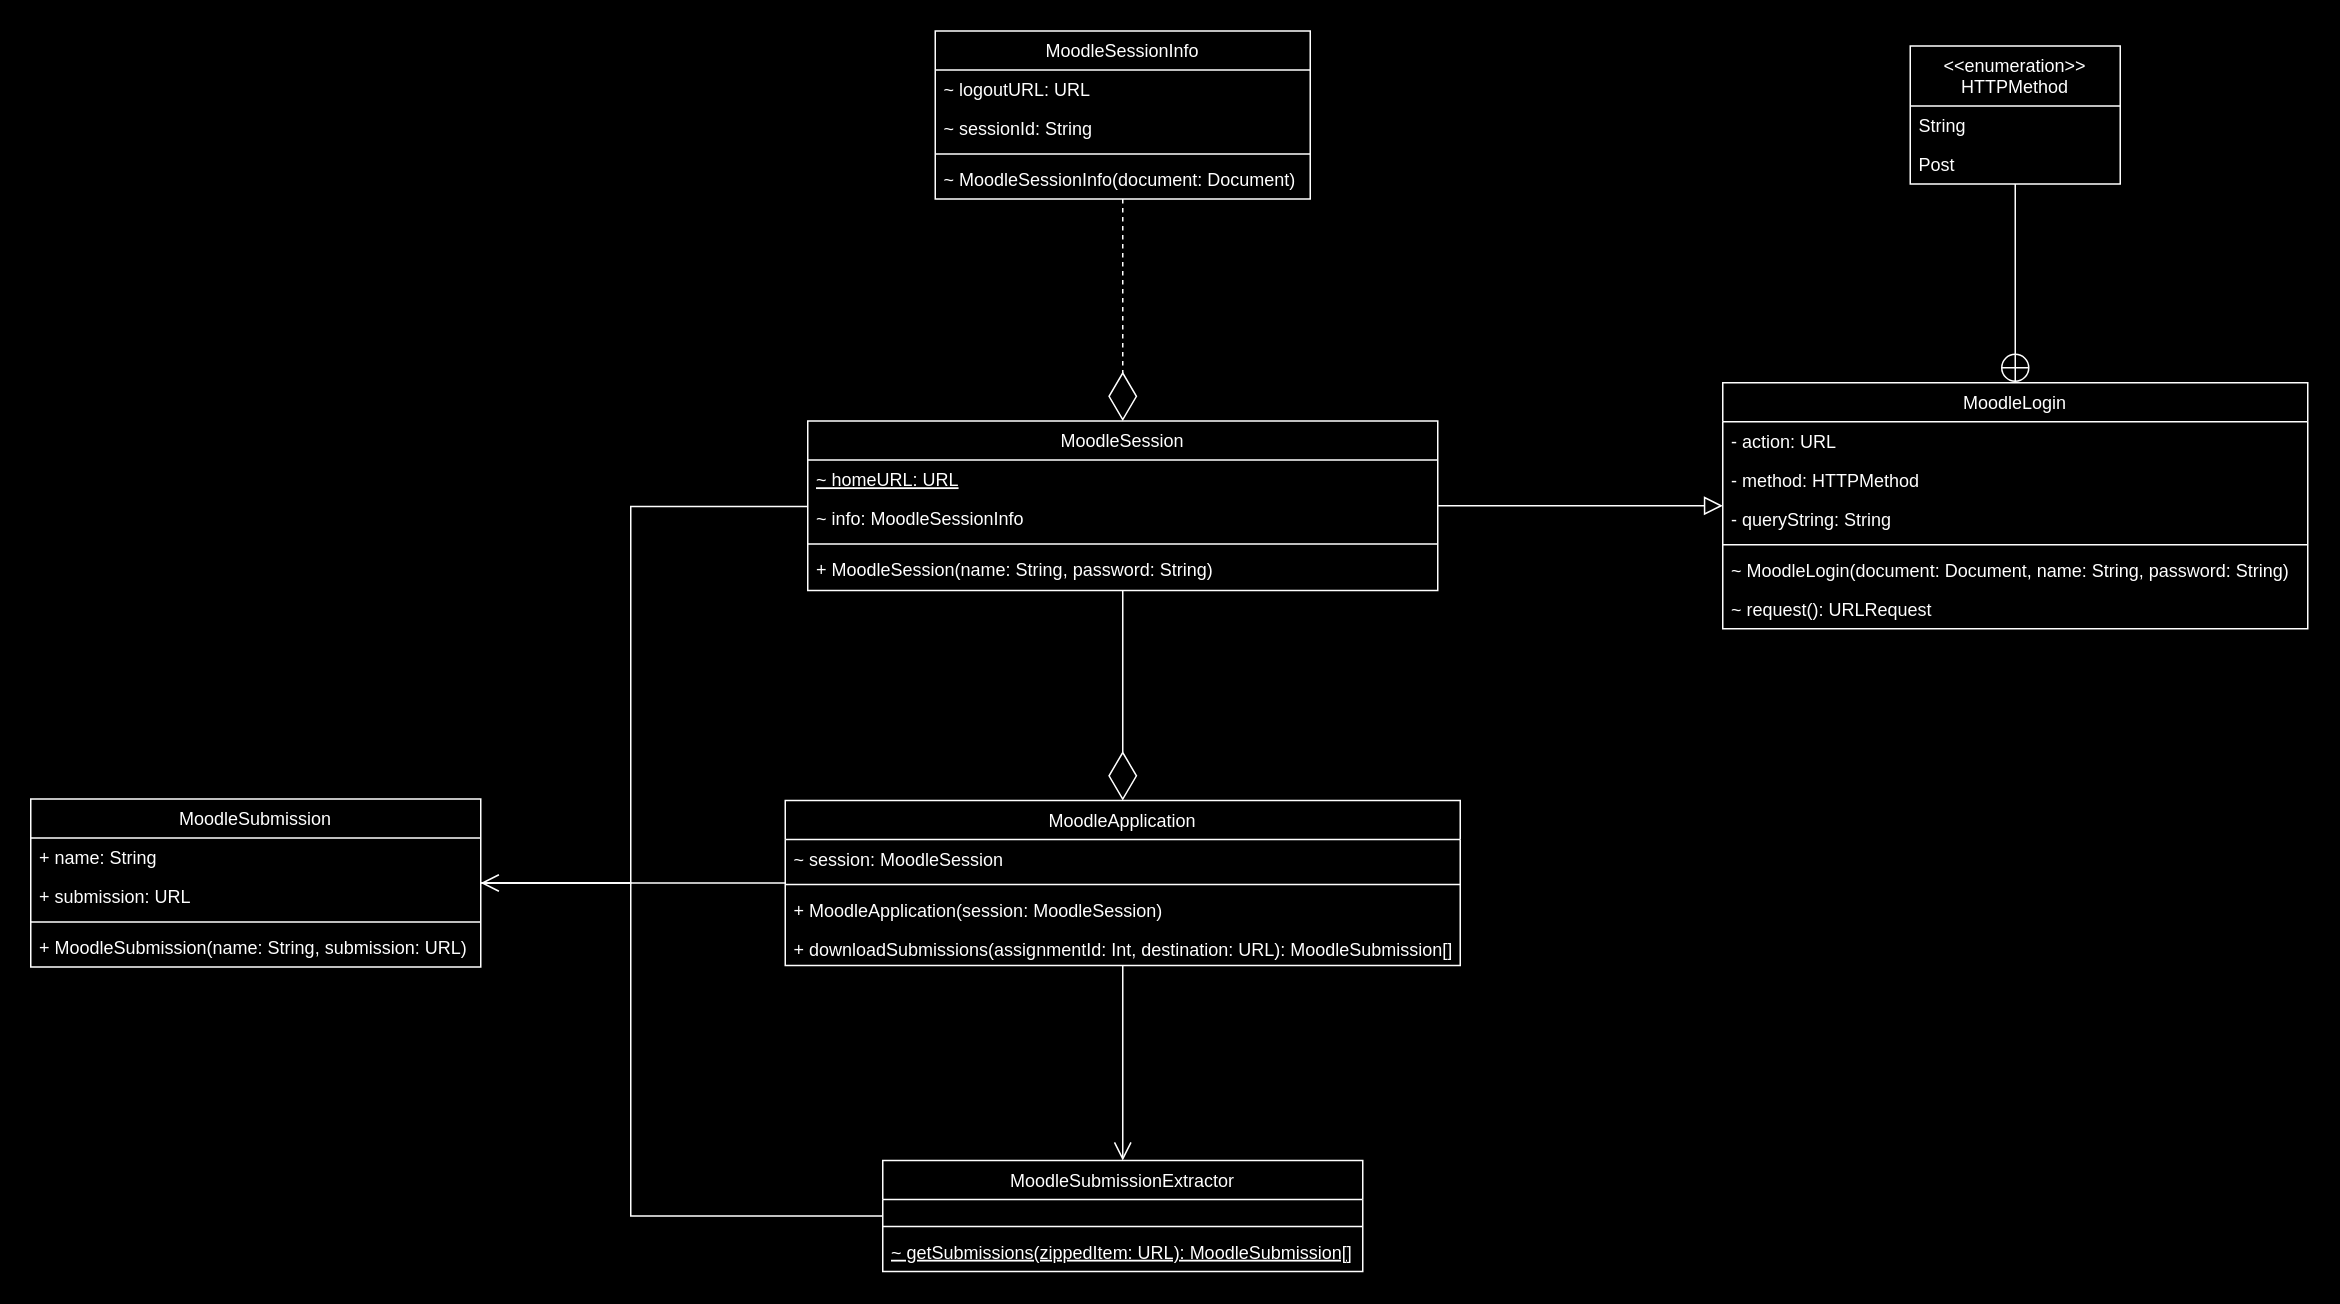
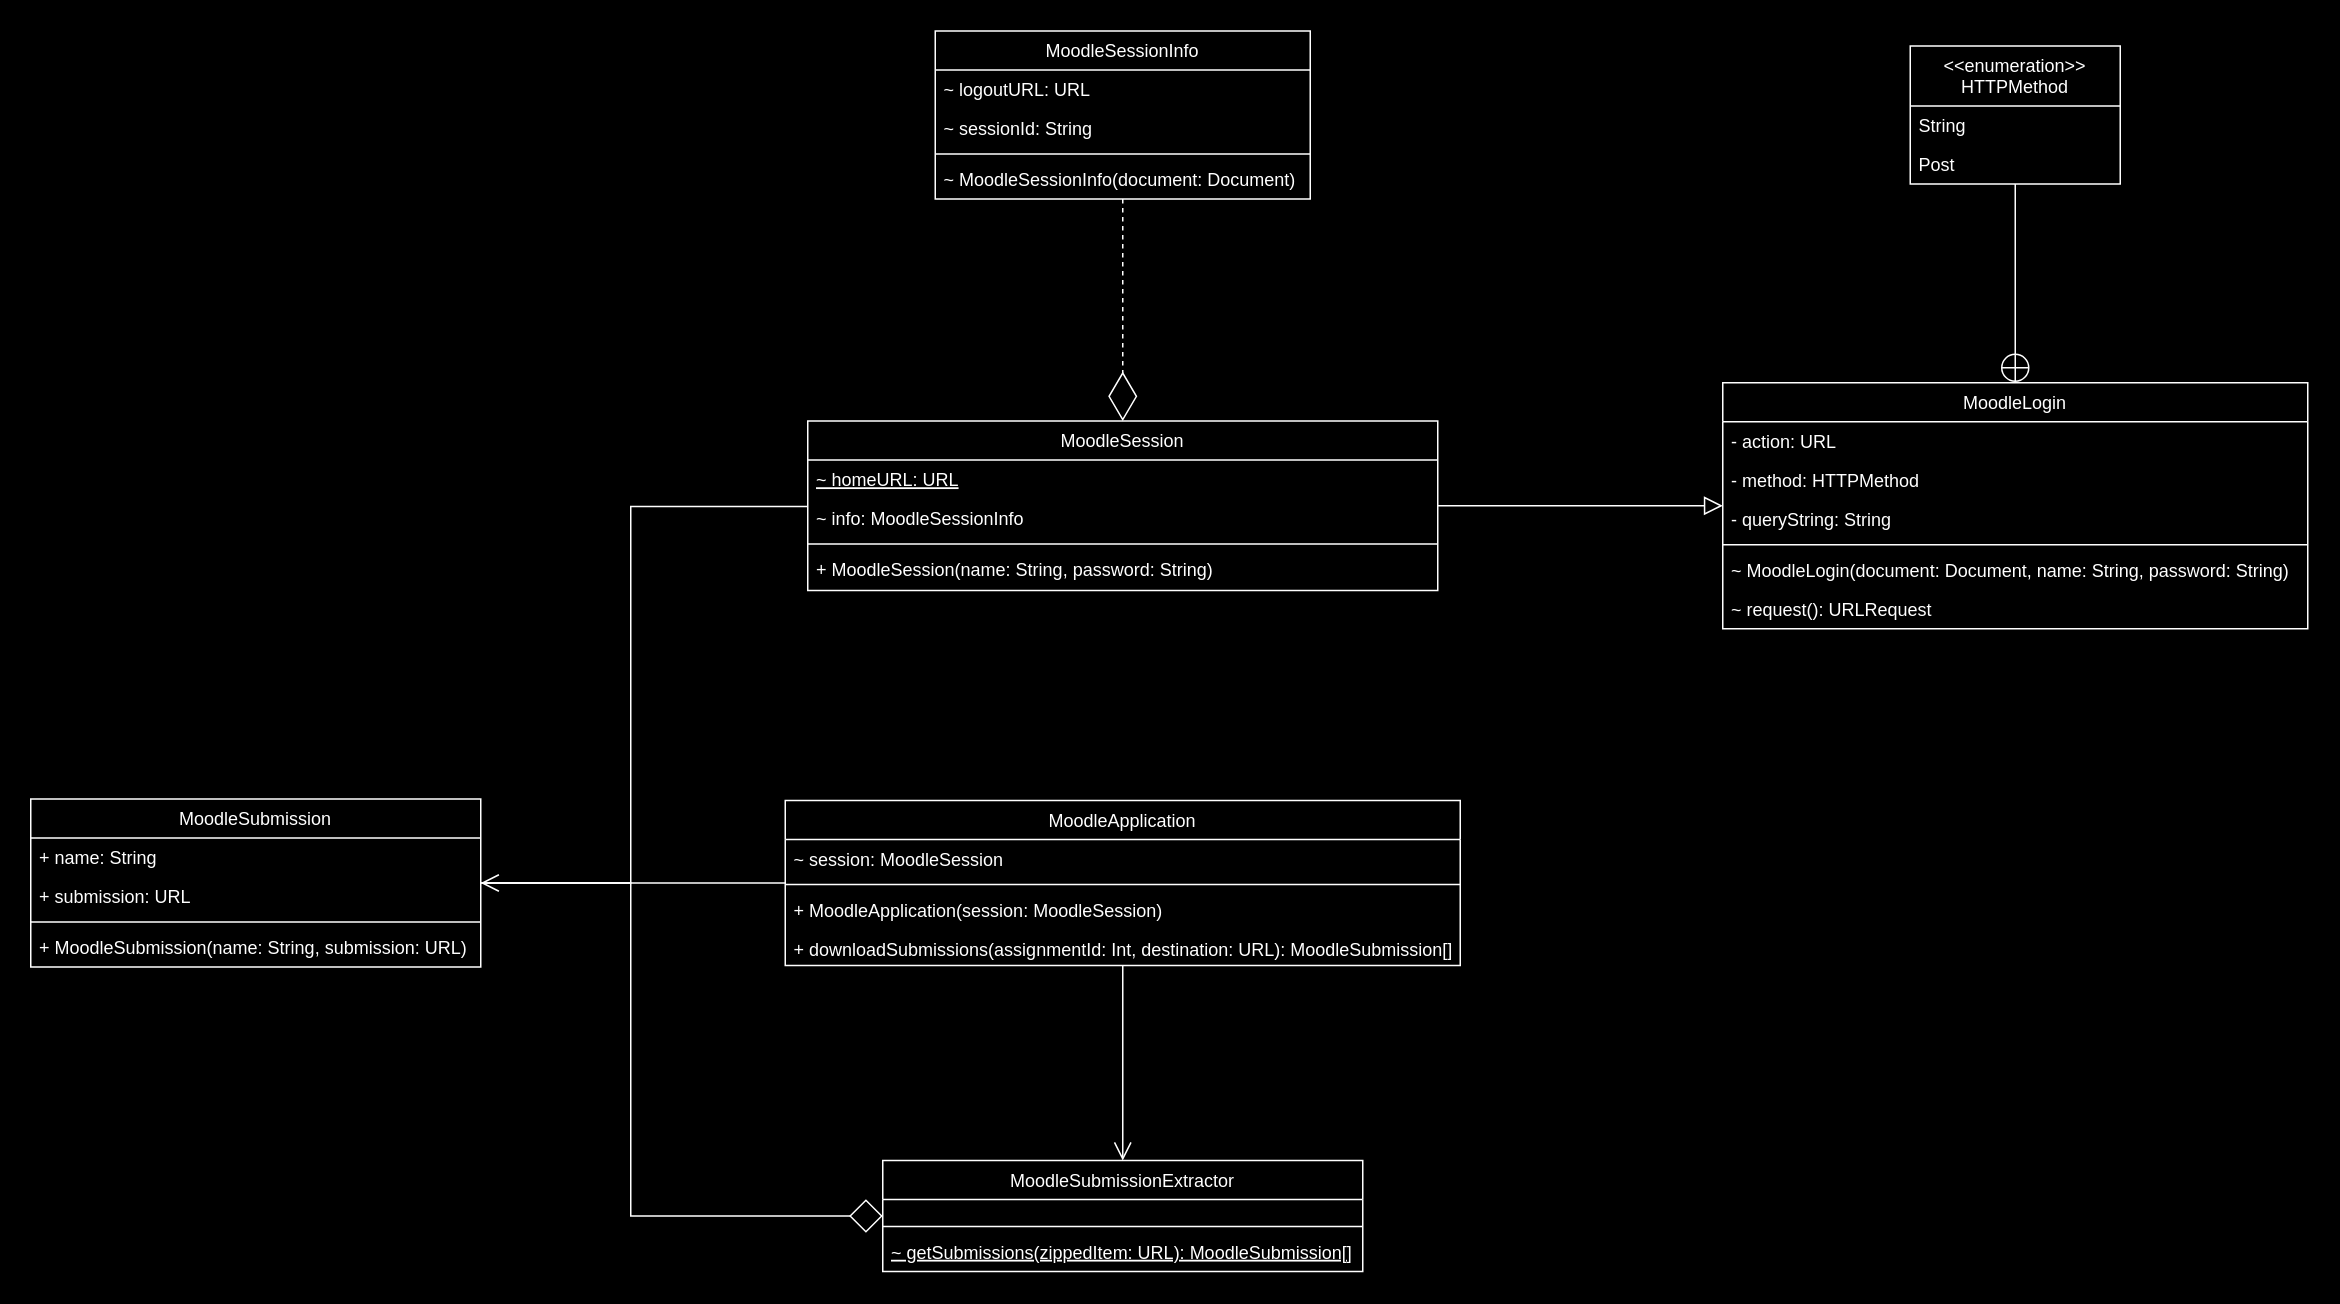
- <mxCell id="8" style="edgeStyle=orthogonalEdgeStyle;rounded=0;orthogonalLoop=1;jettySize=auto;html=1;endArrow=diamondThin;endFill=0;strokeWidth=1;endSize=30;fillColor=none;fontColor=#FFFFFF;strokeColor=#FFFFFF;" parent="1" source="9" target="3" edge="1"><mxGeometry relative="1" as="geometry" /></mxCell>
- <mxCell id="30" style="edgeStyle=orthogonalEdgeStyle;rounded=0;orthogonalLoop=1;jettySize=auto;html=1;endArrow=none;endFill=0;endSize=20;strokeWidth=1;fillColor=none;fontColor=#FFFFFF;strokeColor=#FFFFFF;" parent="1" source="33" target="38" edge="1"><mxGeometry relative="1" as="geometry"><mxPoint x="588" y="982" as="targetPoint" /><Array as="points"><mxPoint x="420" y="588" /><mxPoint x="420" y="810" /></Array></mxGeometry></mxCell>
+ <mxCell id="30" style="edgeStyle=orthogonalEdgeStyle;rounded=0;orthogonalLoop=1;jettySize=auto;html=1;endArrow=diamond;endFill=0;endSize=20;strokeWidth=1;fillColor=none;fontColor=#FFFFFF;strokeColor=#FFFFFF;" parent="1" source="33" target="38" edge="1"><mxGeometry relative="1" as="geometry"><mxPoint x="588" y="982" as="targetPoint" /><Array as="points"><mxPoint x="420" y="588" /><mxPoint x="420" y="810" /></Array></mxGeometry></mxCell>
